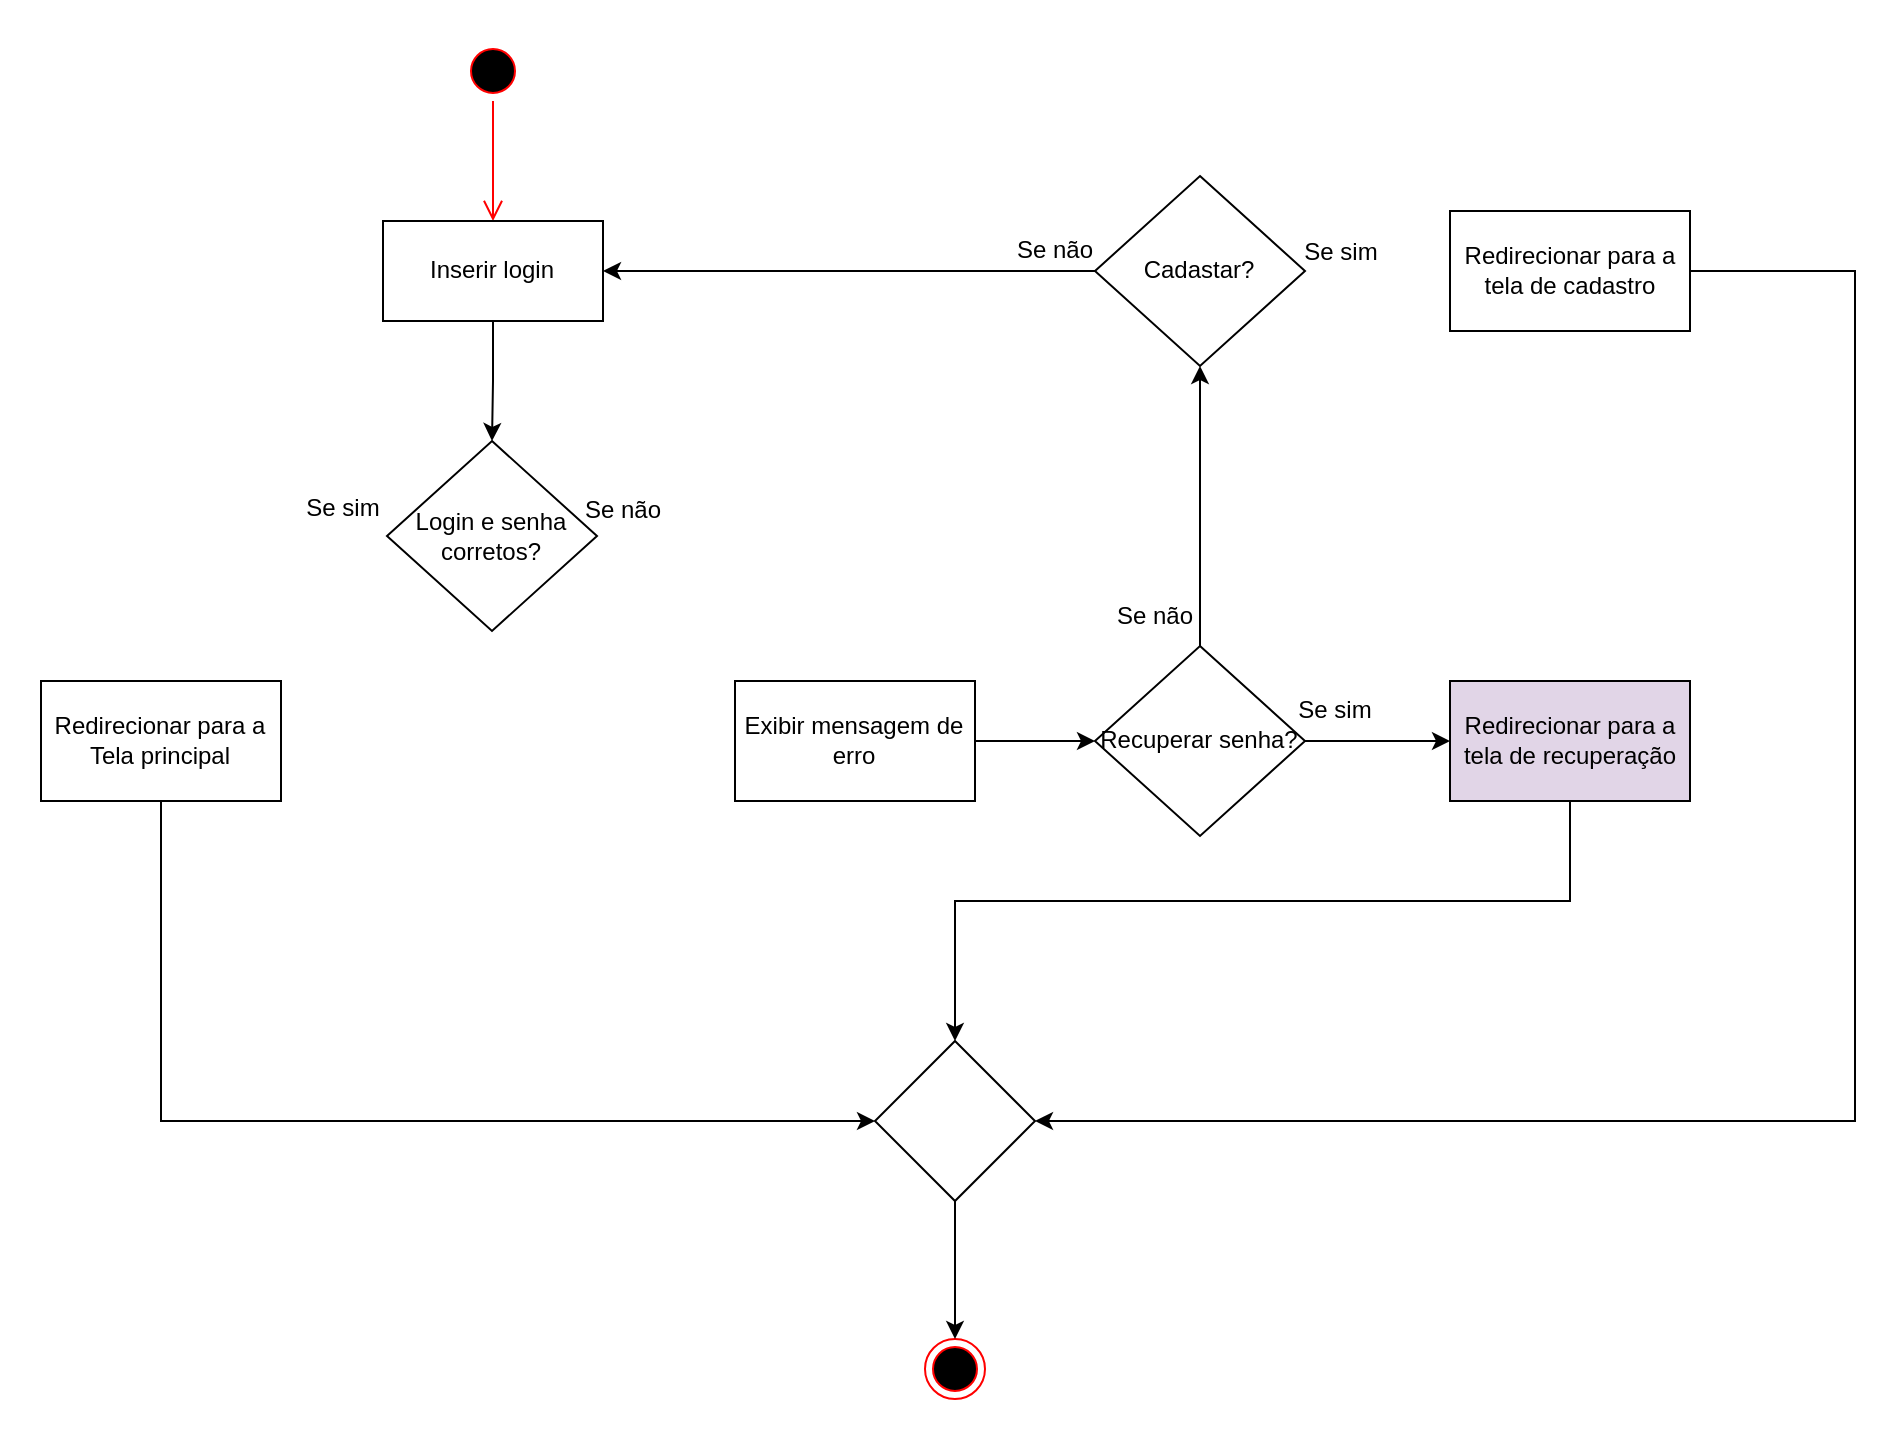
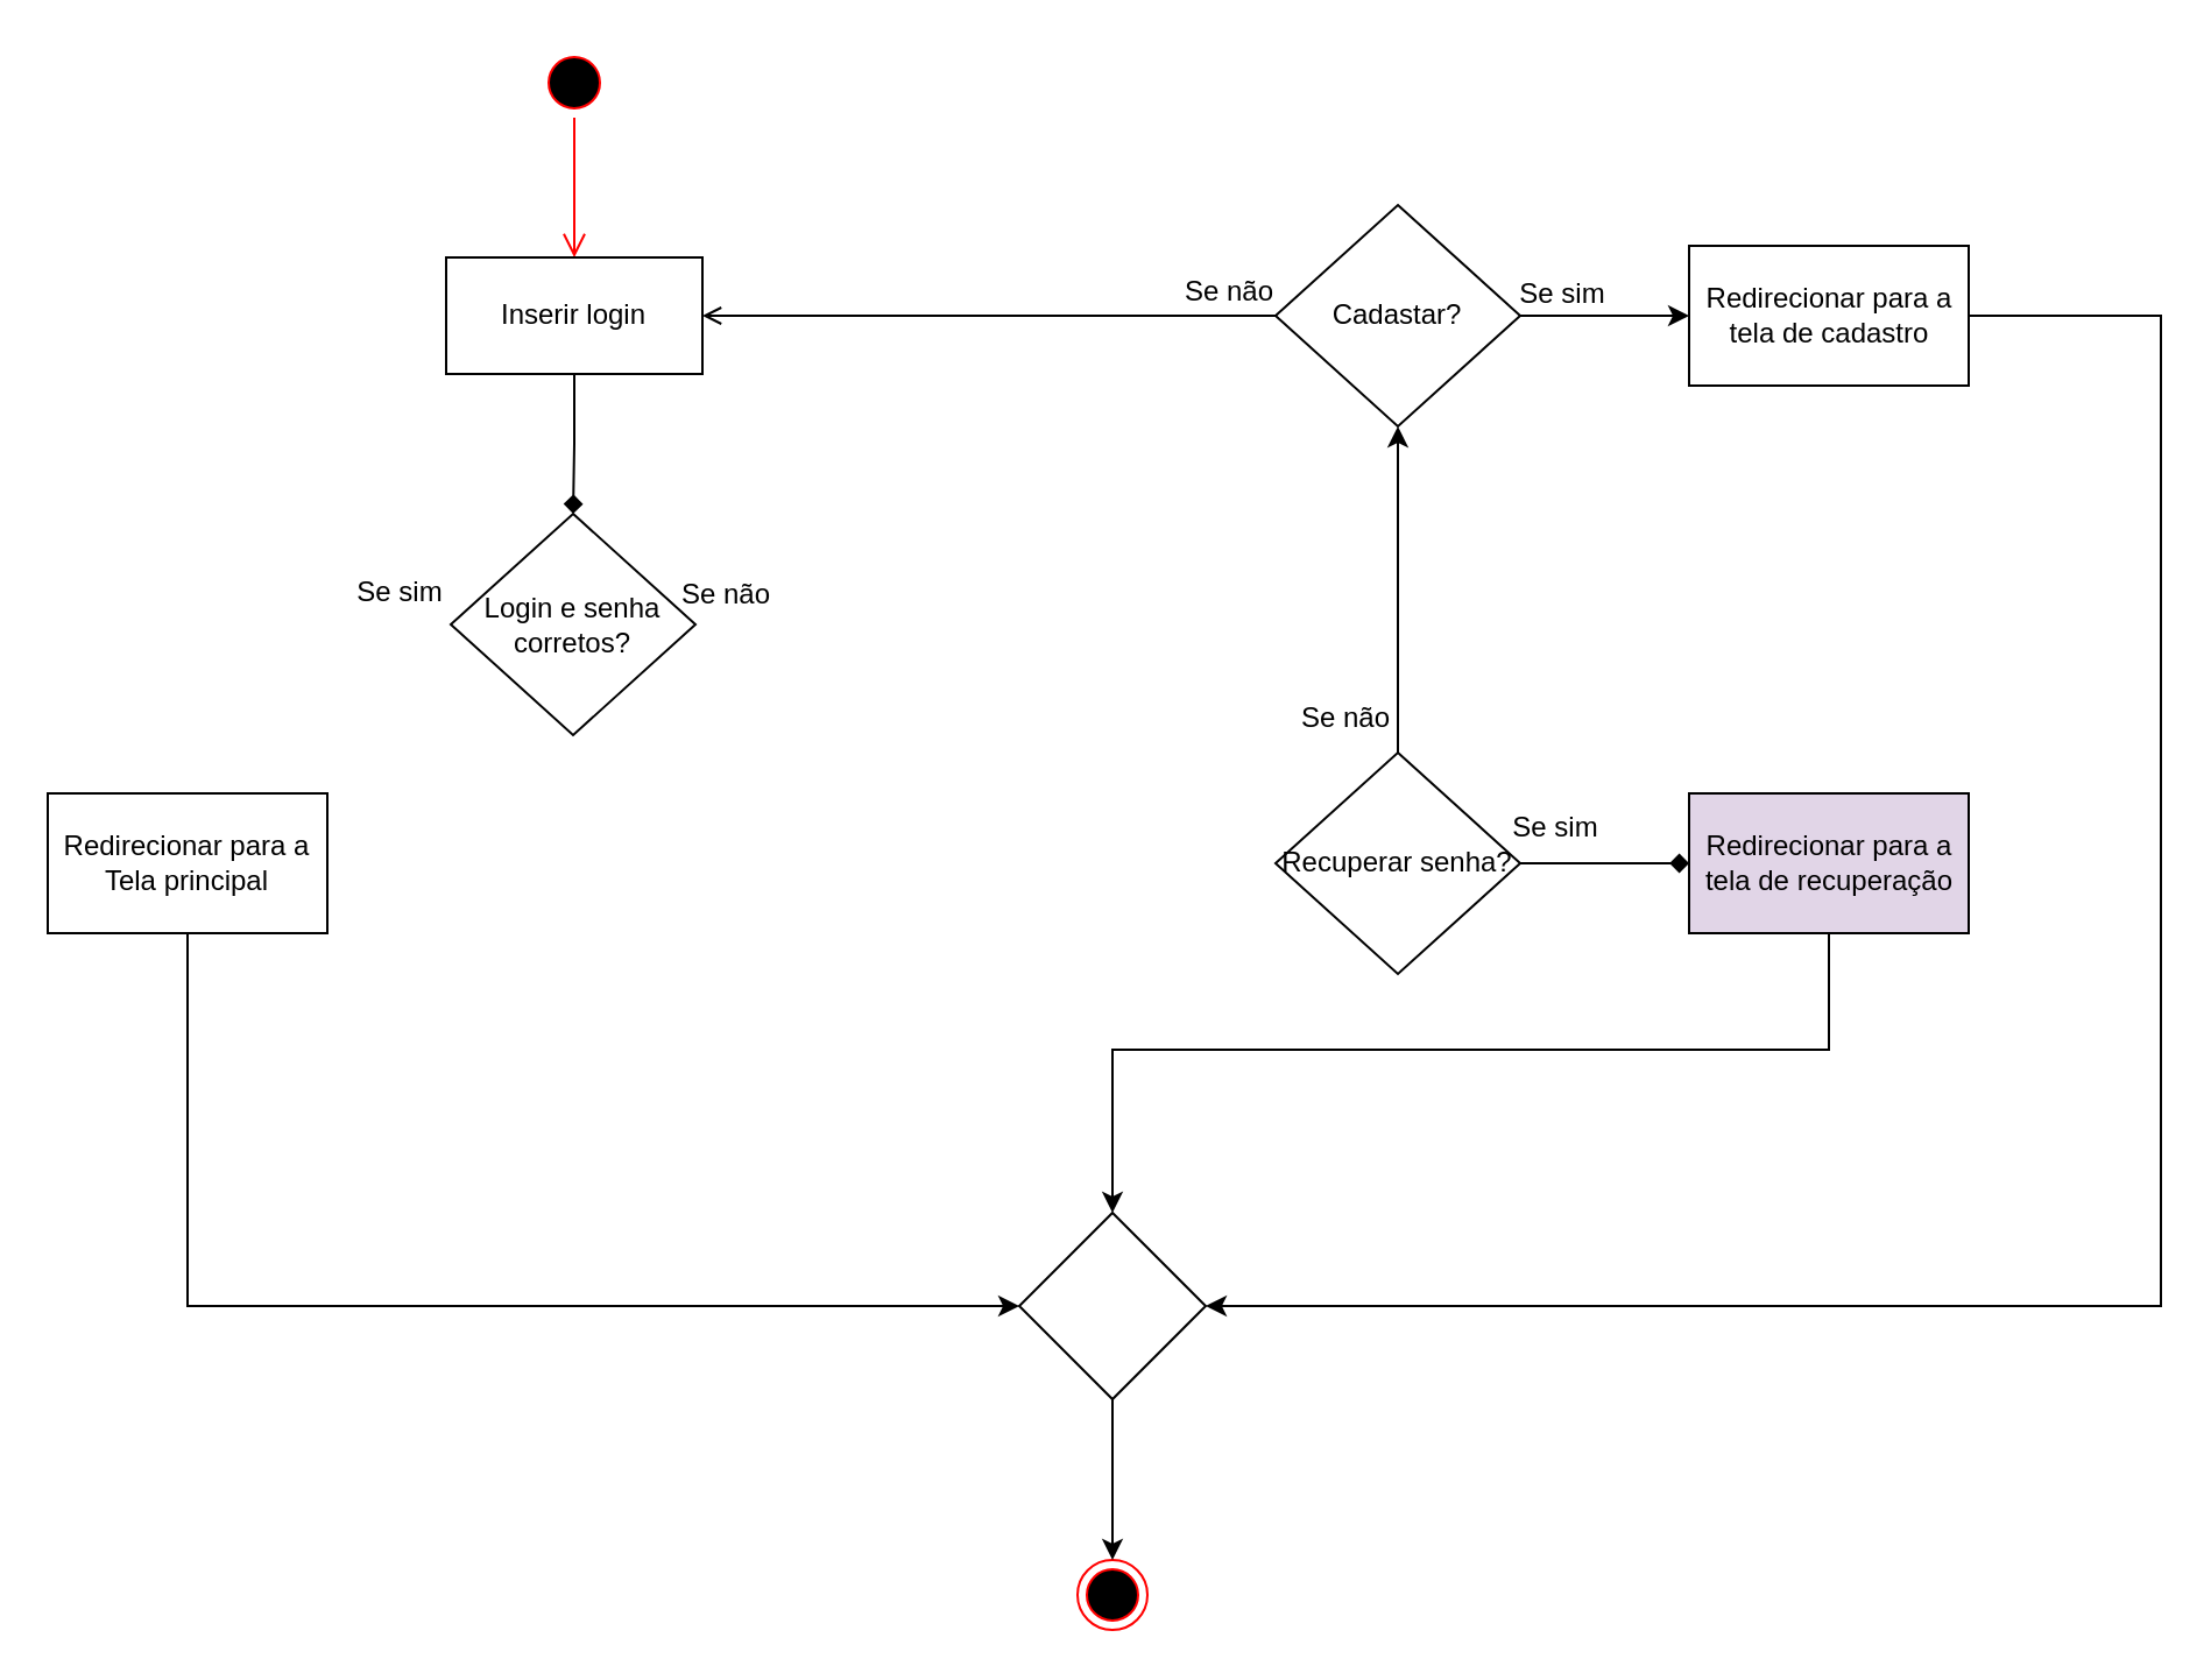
- <mxCell id="21" style="edgeStyle=orthogonalEdgeStyle;rounded=0;orthogonalLoop=1;jettySize=auto;html=1;" edge="1" parent="1" source="23" target="5"><mxGeometry relative="1" as="geometry" /></mxCell>
+ <mxCell id="21" style="edgeStyle=orthogonalEdgeStyle;rounded=0;orthogonalLoop=1;jettySize=auto;html=1;endArrow=open;" edge="1" parent="1" source="23" target="5"><mxGeometry relative="1" as="geometry" /></mxCell>
+ <mxCell id="22" value="" style="edgeStyle=orthogonalEdgeStyle;rounded=0;orthogonalLoop=1;jettySize=auto;html=1;" edge="1" parent="1" source="23" target="26"><mxGeometry relative="1" as="geometry" /></mxCell>
- <mxCell id="4" value="" style="edgeStyle=orthogonalEdgeStyle;rounded=0;orthogonalLoop=1;jettySize=auto;html=1;" edge="1" parent="1" source="5" target="6"><mxGeometry relative="1" as="geometry" /></mxCell>
+ <mxCell id="4" value="" style="edgeStyle=orthogonalEdgeStyle;rounded=0;orthogonalLoop=1;jettySize=auto;html=1;endArrow=diamond;" edge="1" parent="1" source="5" target="6"><mxGeometry relative="1" as="geometry" /></mxCell>
- <mxCell id="11" value="Exibir mensagem de erro" style="whiteSpace=wrap;html=1;" vertex="1" parent="1"><mxGeometry x="367" y="340" width="120" height="60" as="geometry" /></mxCell>
- <mxCell id="10" value="" style="edgeStyle=orthogonalEdgeStyle;rounded=0;orthogonalLoop=1;jettySize=auto;html=1;" edge="1" parent="1" source="11" target="15"><mxGeometry relative="1" as="geometry" /></mxCell>
- <mxCell id="13" value="" style="edgeStyle=orthogonalEdgeStyle;rounded=0;orthogonalLoop=1;jettySize=auto;html=1;" edge="1" parent="1" source="15" target="17"><mxGeometry relative="1" as="geometry" /></mxCell>
+ <mxCell id="13" value="" style="edgeStyle=orthogonalEdgeStyle;rounded=0;orthogonalLoop=1;jettySize=auto;html=1;endArrow=diamond;" edge="1" parent="1" source="15" target="17"><mxGeometry relative="1" as="geometry" /></mxCell>
